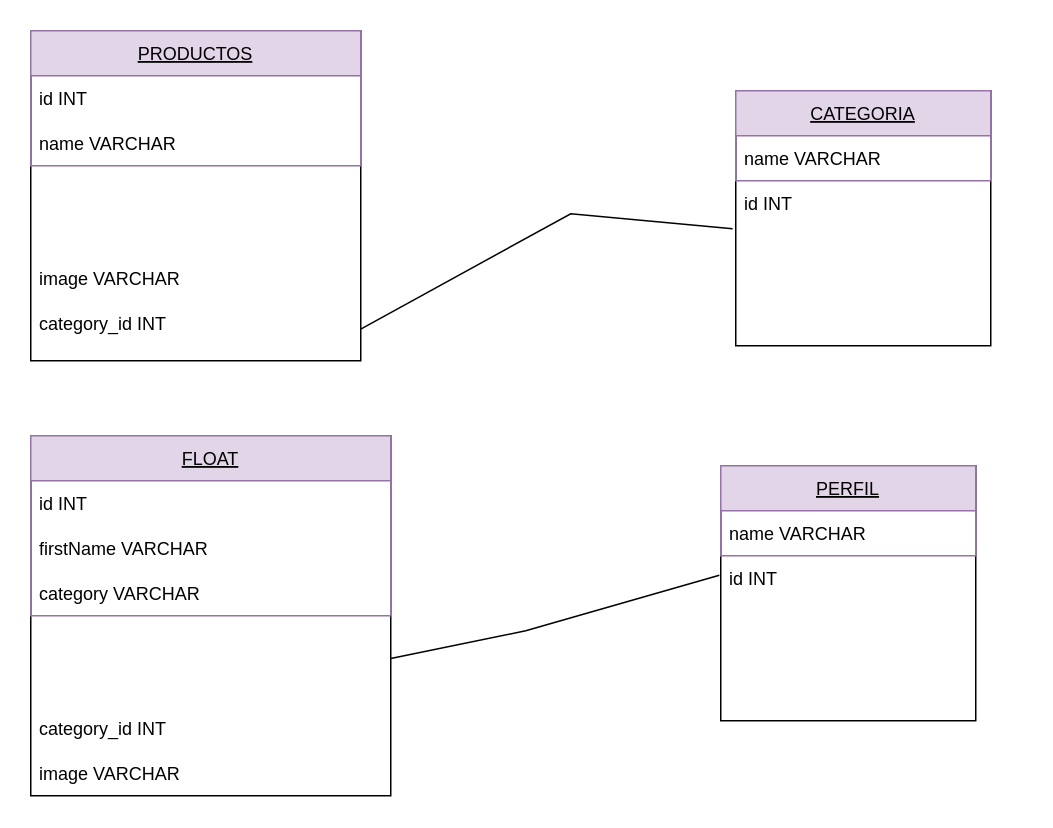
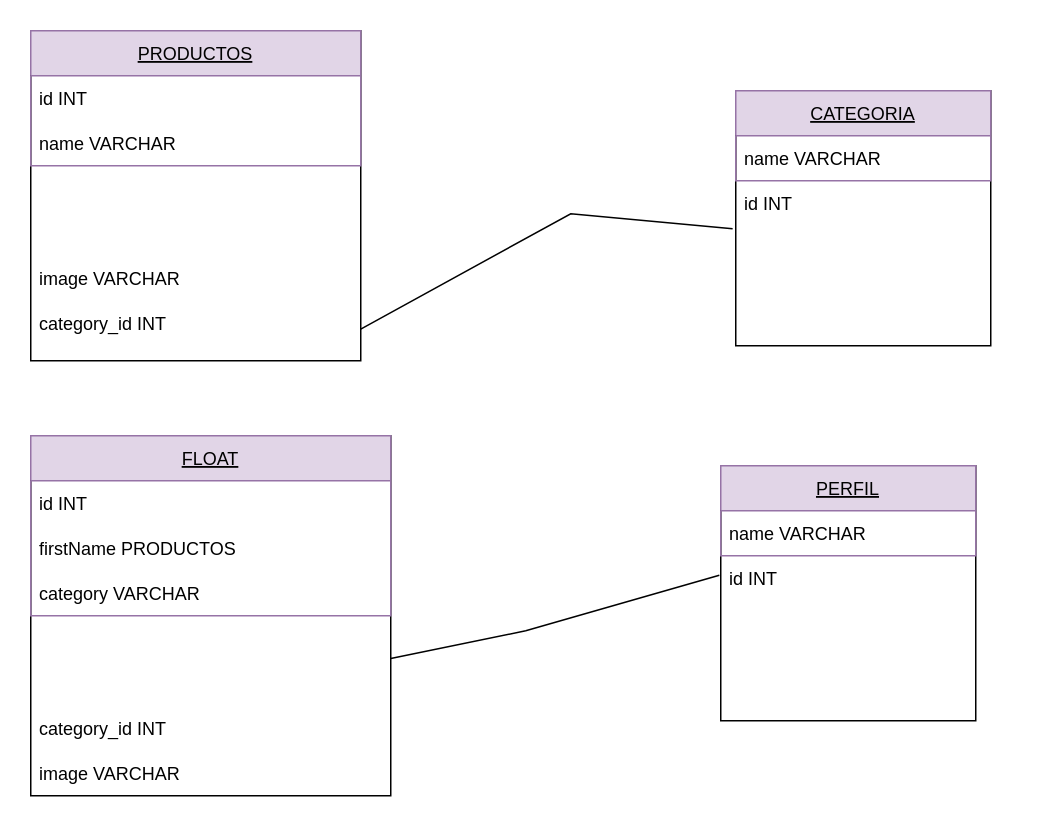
- <mxCell id="12" value="firstName VARCHAR" style="text;strokeColor=none;fillColor=none;align=left;verticalAlign=middle;spacingLeft=4;spacingRight=4;overflow=hidden;points=[[0,0.5],[1,0.5]];portConstraint=eastwest;rotatable=0;" parent="10" vertex="1"><mxGeometry y="60" width="240" height="30" as="geometry" /></mxCell>
+ <mxCell id="12" value="firstName PRODUCTOS" style="text;strokeColor=none;fillColor=none;align=left;verticalAlign=middle;spacingLeft=4;spacingRight=4;overflow=hidden;points=[[0,0.5],[1,0.5]];portConstraint=eastwest;rotatable=0;" parent="10" vertex="1"><mxGeometry y="60" width="240" height="30" as="geometry" /></mxCell>
